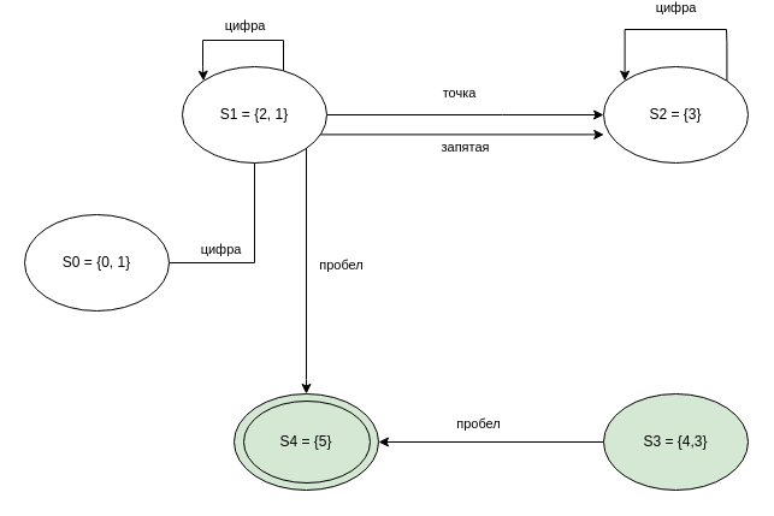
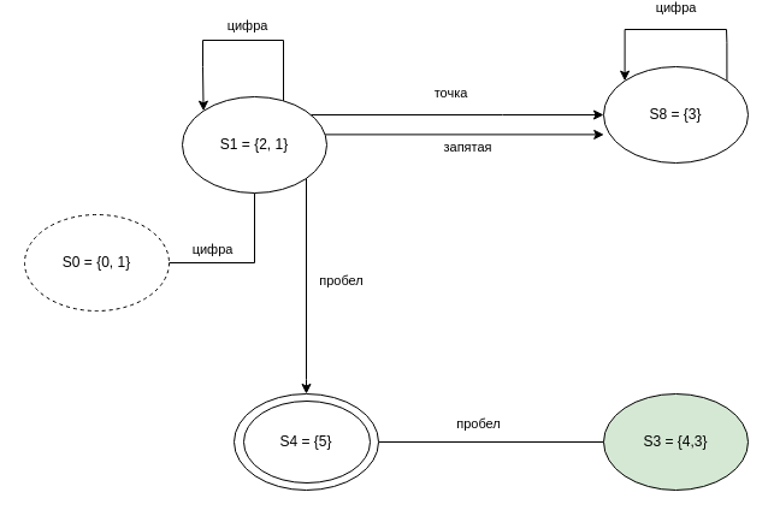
- <mxCell id="8" value="S1 = {2, 1}" style="ellipse;whiteSpace=wrap;html=1;" parent="1" vertex="1"><mxGeometry x="151" y="51" width="120" height="80" as="geometry" /></mxCell>
+ <mxCell id="8" value="S1 = {2, 1}" style="ellipse;whiteSpace=wrap;html=1;" parent="1" vertex="1"><mxGeometry x="151" y="76" width="120" height="80" as="geometry" /></mxCell>
- <mxCell id="10" value="S2 = {3}" style="ellipse;whiteSpace=wrap;html=1;" parent="1" vertex="1"><mxGeometry x="501" y="51" width="120" height="80" as="geometry" /></mxCell>
+ <mxCell id="10" value="S8 = {3}" style="ellipse;whiteSpace=wrap;html=1;" parent="1" vertex="1"><mxGeometry x="501" y="51" width="120" height="80" as="geometry" /></mxCell>
- <mxCell id="4" value="S0 = {0, 1}" style="ellipse;whiteSpace=wrap;html=1;" parent="1" vertex="1"><mxGeometry x="20" y="174" width="120" height="80" as="geometry" /></mxCell>
+ <mxCell id="4" value="S0 = {0, 1}" style="ellipse;whiteSpace=wrap;html=1;dashed=1;" parent="1" vertex="1"><mxGeometry x="20" y="174" width="120" height="80" as="geometry" /></mxCell>
- <mxCell id="13" value="S4 = {5}" style="ellipse;whiteSpace=wrap;html=1;fillColor=#d5e8d4;" parent="1" vertex="1"><mxGeometry x="194" y="323" width="120" height="80" as="geometry" /></mxCell>
+ <mxCell id="13" value="S4 = {5}" style="ellipse;whiteSpace=wrap;html=1;" parent="1" vertex="1"><mxGeometry x="194" y="323" width="120" height="80" as="geometry" /></mxCell>
- <mxCell id="11" value="пробел" style="edgeStyle=orthogonalEdgeStyle;rounded=0;orthogonalLoop=1;jettySize=auto;html=1;entryX=1;entryY=0.5;entryDx=0;entryDy=0;" parent="1" source="12" target="13" edge="1"><mxGeometry x="0.109" y="-15" relative="1" as="geometry"><mxPoint as="offset" /></mxGeometry></mxCell>
+ <mxCell id="11" value="пробел" style="edgeStyle=orthogonalEdgeStyle;rounded=0;orthogonalLoop=1;jettySize=auto;html=1;entryX=1;entryY=0.5;entryDx=0;entryDy=0;endArrow=none;" parent="1" source="12" target="13" edge="1"><mxGeometry x="0.109" y="-15" relative="1" as="geometry"><mxPoint as="offset" /></mxGeometry></mxCell>
